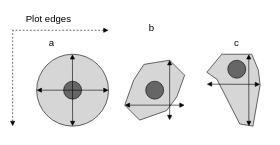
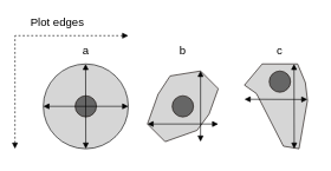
- <mxCell id="15" value="&lt;font style=&quot;font-size: 16px;&quot;&gt;b&lt;/font&gt;" style="text;html=1;strokeColor=none;fillColor=none;align=center;verticalAlign=middle;whiteSpace=wrap;rounded=0;fontSize=16;" parent="1" vertex="1"><mxGeometry x="232" y="35" width="40" height="20" as="geometry" /></mxCell>
+ <mxCell id="15" value="&lt;font style=&quot;font-size: 16px;&quot;&gt;b&lt;/font&gt;" style="text;html=1;strokeColor=none;fillColor=none;align=center;verticalAlign=middle;whiteSpace=wrap;rounded=0;fontSize=16;" parent="1" vertex="1"><mxGeometry x="237" y="60" width="40" height="20" as="geometry" /></mxCell>
- <mxCell id="14" value="&lt;font style=&quot;font-size: 16px;&quot;&gt;a&lt;/font&gt;" style="text;html=1;strokeColor=none;fillColor=none;align=center;verticalAlign=middle;whiteSpace=wrap;rounded=0;fontSize=16;" parent="1" vertex="1"><mxGeometry x="65" y="60" width="40" height="20" as="geometry" /></mxCell>
+ <mxCell id="14" value="&lt;font style=&quot;font-size: 16px;&quot;&gt;a&lt;/font&gt;" style="text;html=1;strokeColor=none;fillColor=none;align=center;verticalAlign=middle;whiteSpace=wrap;rounded=0;fontSize=16;" parent="1" vertex="1"><mxGeometry x="100" y="60" width="40" height="20" as="geometry" /></mxCell>
